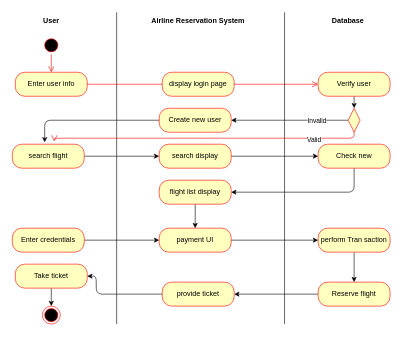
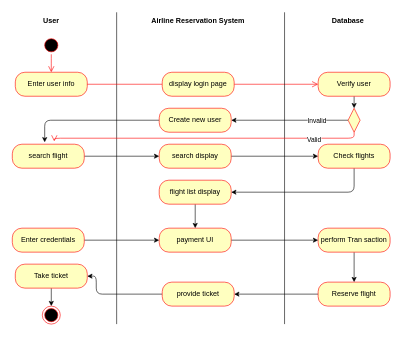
- <mxCell id="35" value="Check new" style="rounded=1;whiteSpace=wrap;html=1;arcSize=40;fontColor=#000000;fillColor=#ffffc0;strokeColor=#ff0000;" vertex="1" parent="1"><mxGeometry x="530" y="240" width="120" height="40" as="geometry" /></mxCell>
+ <mxCell id="35" value="Check flights" style="rounded=1;whiteSpace=wrap;html=1;arcSize=40;fontColor=#000000;fillColor=#ffffc0;strokeColor=#ff0000;" vertex="1" parent="1"><mxGeometry x="530" y="240" width="120" height="40" as="geometry" /></mxCell>
